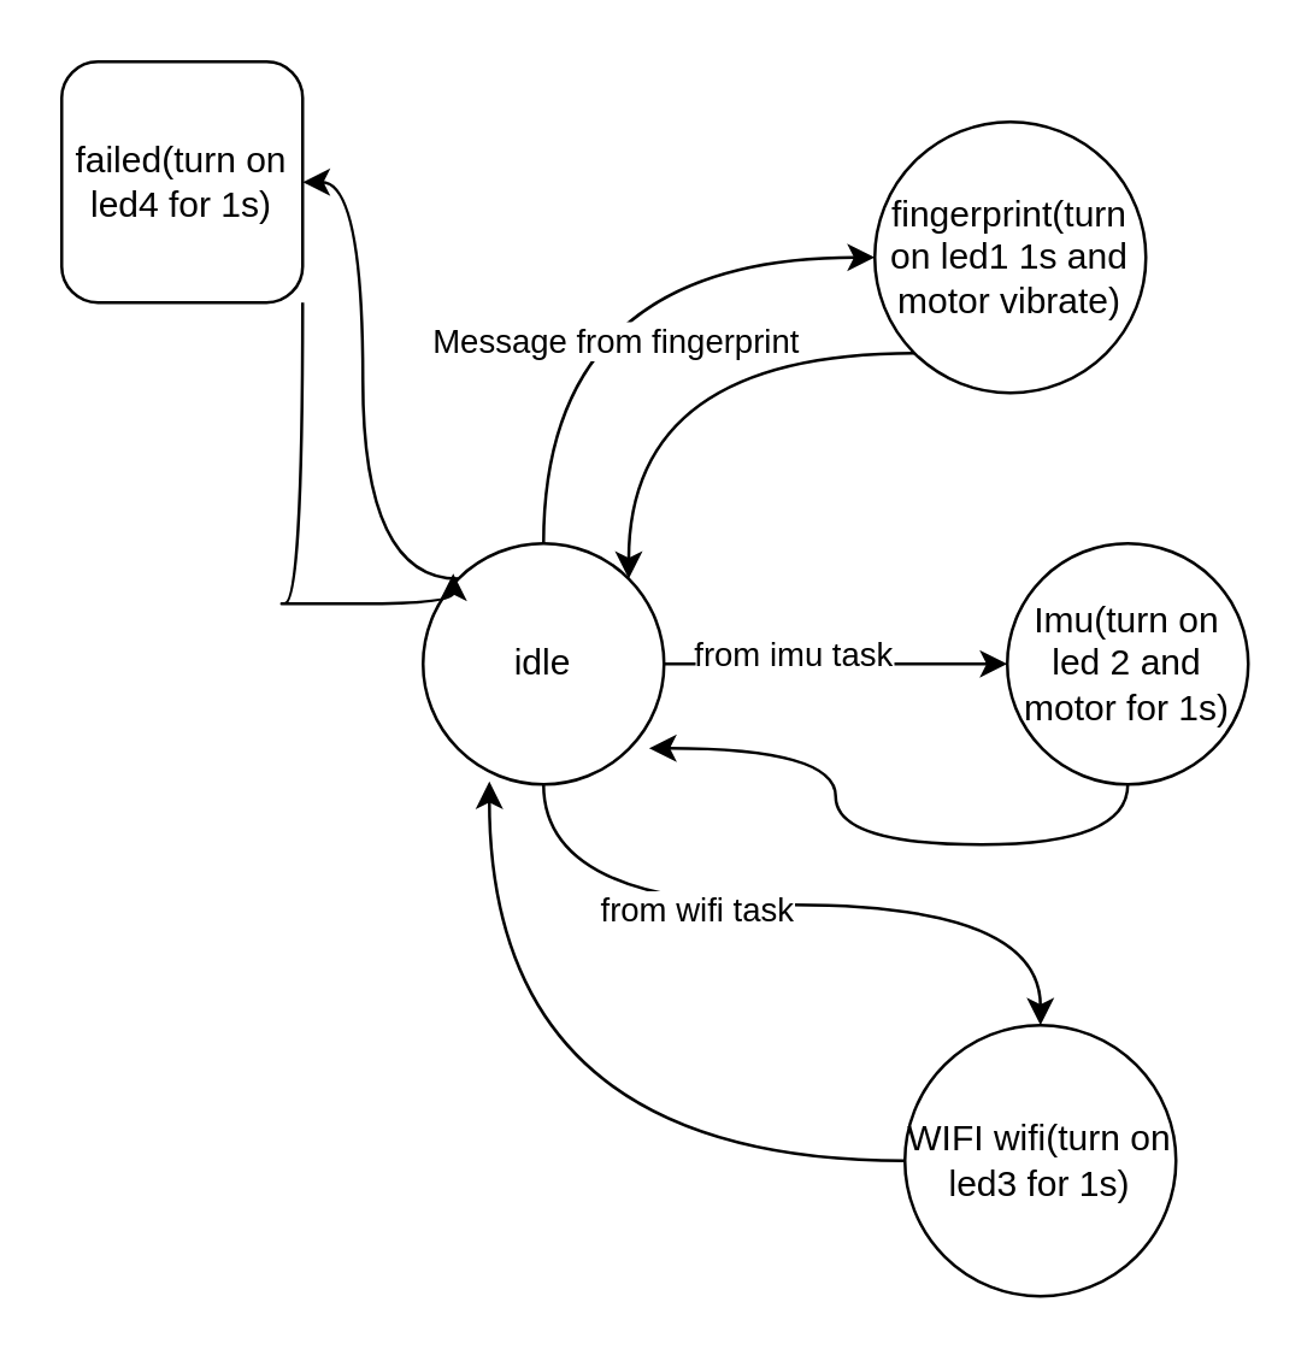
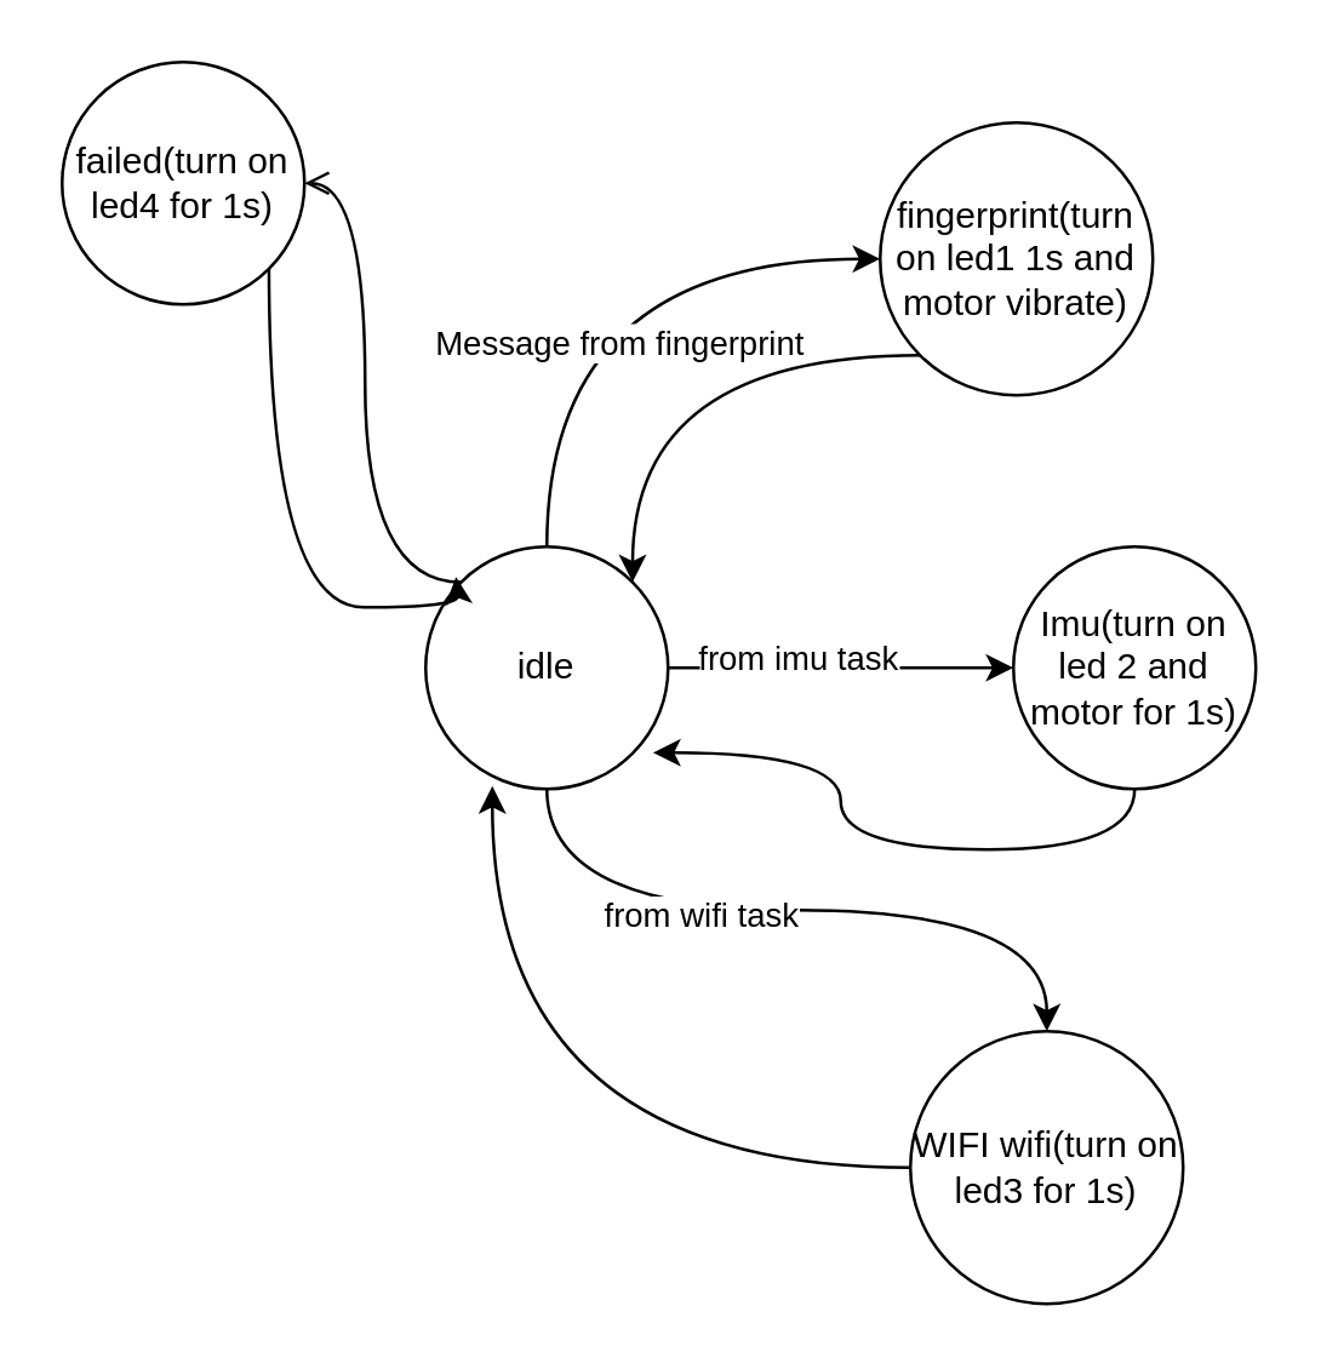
- <mxCell id="17" value="failed(turn on led4 for 1s)" style="whiteSpace=wrap;html=1;aspect=fixed;rounded=1;" vertex="1" parent="1"><mxGeometry x="20" y="20" width="80" height="80" as="geometry" /></mxCell>
+ <mxCell id="17" value="failed(turn on led4 for 1s)" style="ellipse;whiteSpace=wrap;html=1;aspect=fixed;" vertex="1" parent="1"><mxGeometry x="20" y="20" width="80" height="80" as="geometry" /></mxCell>
- <mxCell id="8" style="edgeStyle=orthogonalEdgeStyle;rounded=0;orthogonalLoop=1;jettySize=auto;html=1;exitX=0;exitY=0;exitDx=0;exitDy=0;entryX=1;entryY=0.5;entryDx=0;entryDy=0;curved=1;" edge="1" parent="1" source="9" target="17"><mxGeometry relative="1" as="geometry" /></mxCell>
+ <mxCell id="8" style="edgeStyle=orthogonalEdgeStyle;rounded=0;orthogonalLoop=1;jettySize=auto;html=1;exitX=0;exitY=0;exitDx=0;exitDy=0;entryX=1;entryY=0.5;entryDx=0;entryDy=0;curved=1;endArrow=open;" edge="1" parent="1" source="9" target="17"><mxGeometry relative="1" as="geometry" /></mxCell>
